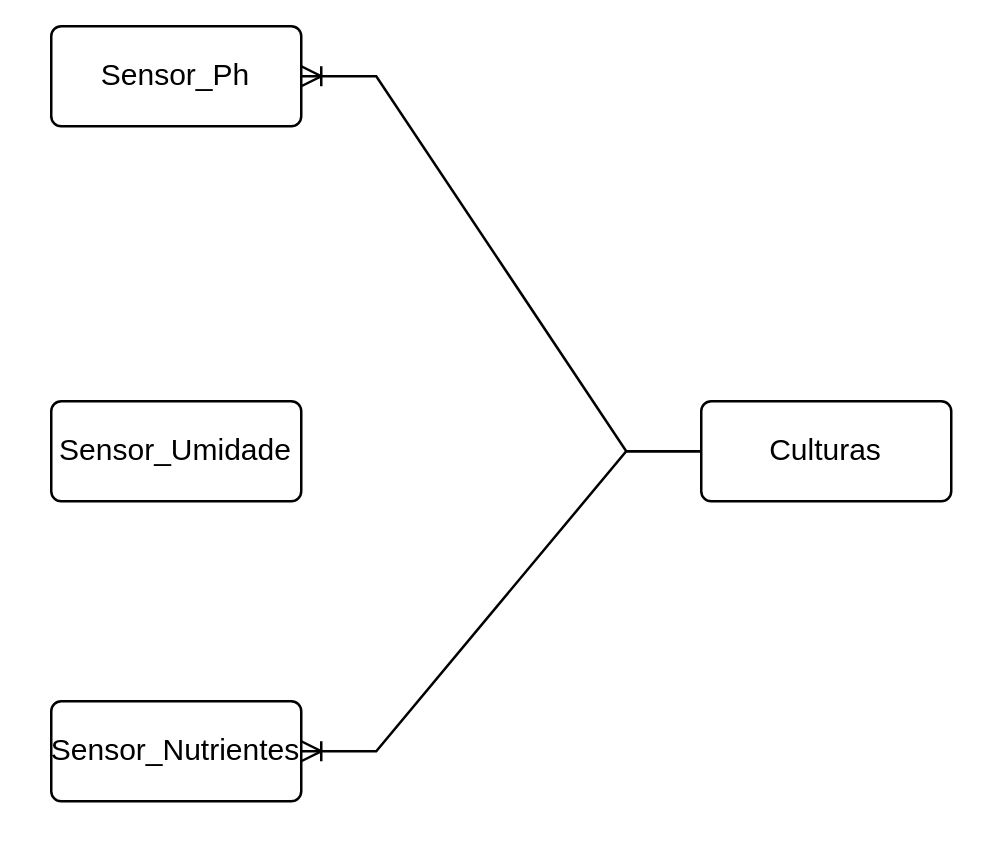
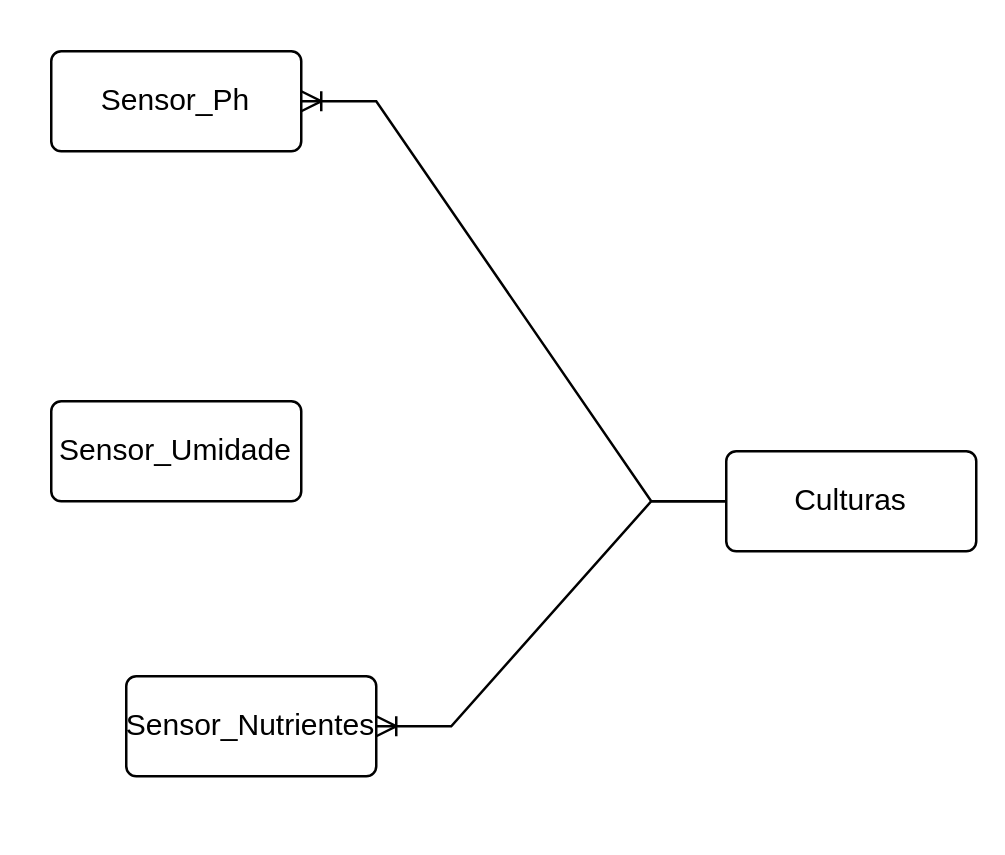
- <mxCell id="3" value="Sensor_Ph" style="rounded=1;arcSize=10;whiteSpace=wrap;html=1;align=center;" vertex="1" parent="1"><mxGeometry x="20" y="10" width="100" height="40" as="geometry" /></mxCell>
+ <mxCell id="3" value="Sensor_Ph" style="rounded=1;arcSize=10;whiteSpace=wrap;html=1;align=center;" vertex="1" parent="1"><mxGeometry x="20" y="20" width="100" height="40" as="geometry" /></mxCell>
- <mxCell id="2" value="Culturas" style="rounded=1;arcSize=10;whiteSpace=wrap;html=1;align=center;" vertex="1" parent="1"><mxGeometry x="280" y="160" width="100" height="40" as="geometry" /></mxCell>
+ <mxCell id="2" value="Culturas" style="rounded=1;arcSize=10;whiteSpace=wrap;html=1;align=center;" vertex="1" parent="1"><mxGeometry x="290" y="180" width="100" height="40" as="geometry" /></mxCell>
- <mxCell id="5" value="Sensor_Nutrientes" style="rounded=1;arcSize=10;whiteSpace=wrap;html=1;align=center;" vertex="1" parent="1"><mxGeometry x="20" y="280" width="100" height="40" as="geometry" /></mxCell>
+ <mxCell id="5" value="Sensor_Nutrientes" style="rounded=1;arcSize=10;whiteSpace=wrap;html=1;align=center;" vertex="1" parent="1"><mxGeometry x="50" y="270" width="100" height="40" as="geometry" /></mxCell>
